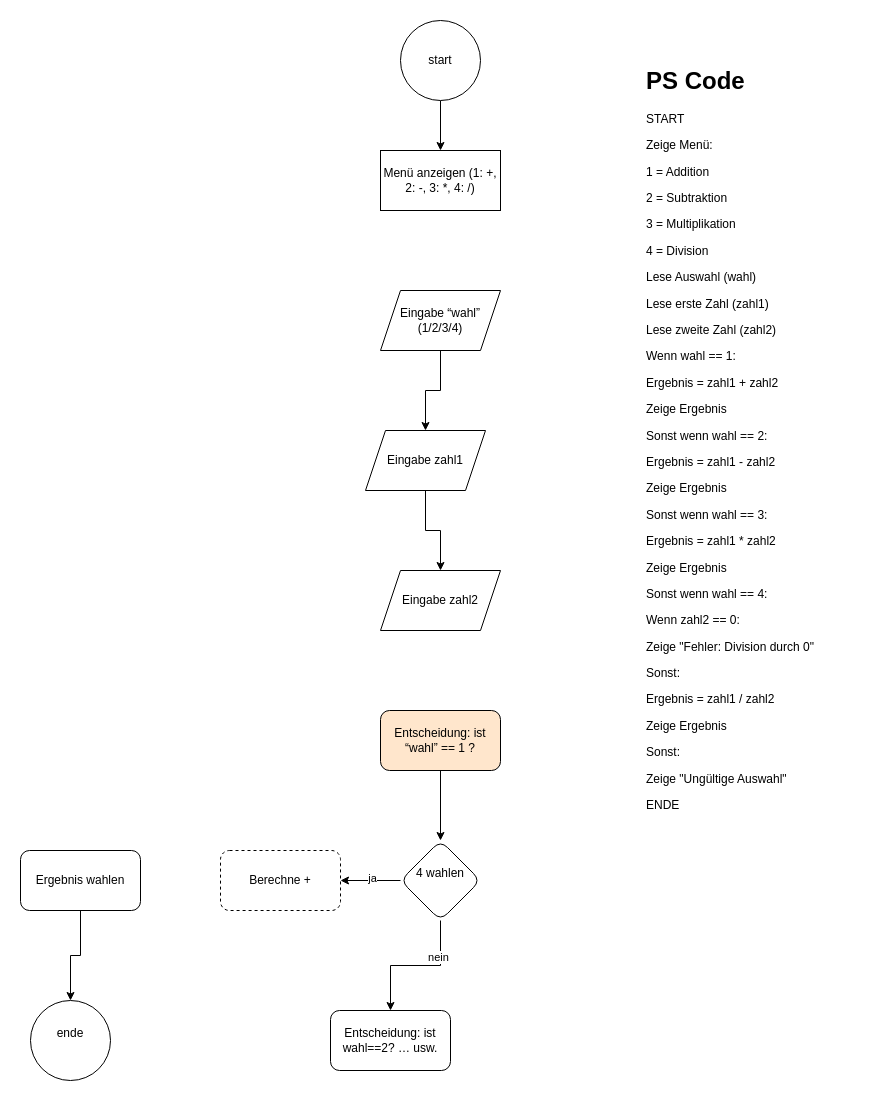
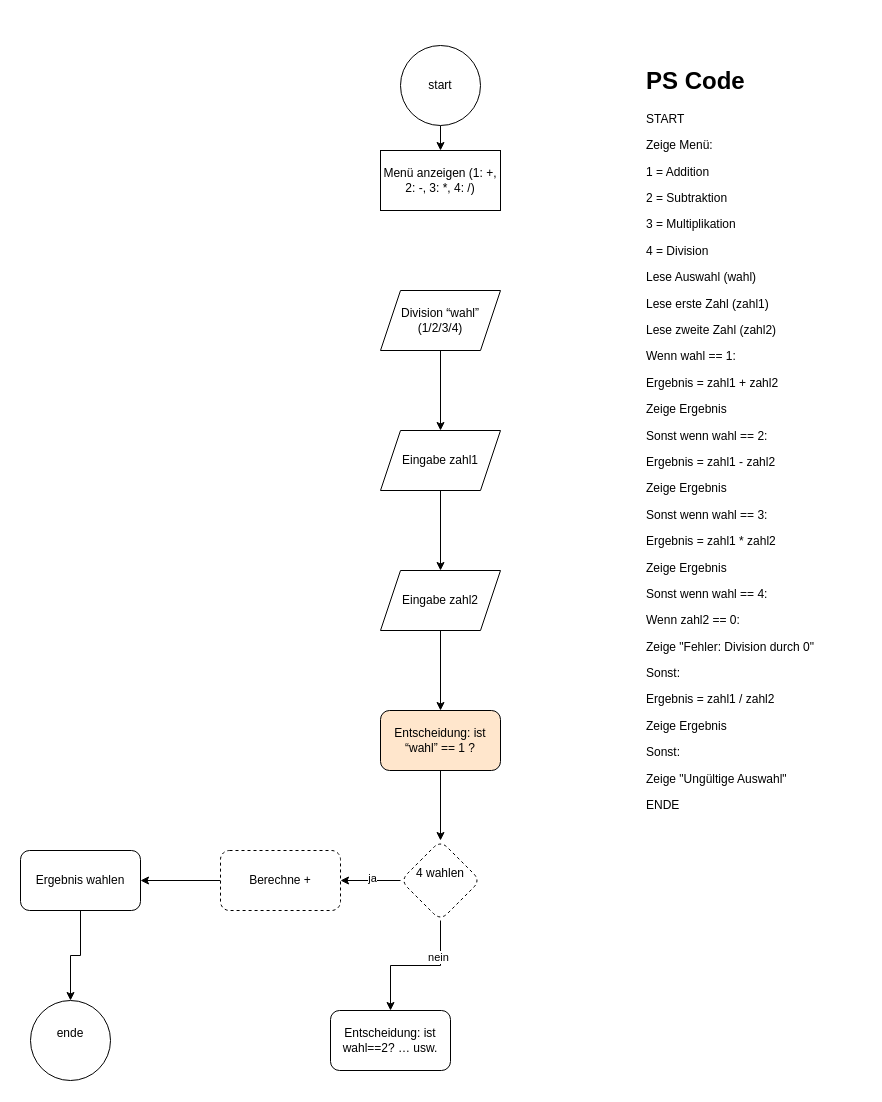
- <mxCell id="3" value="start" style="ellipse;whiteSpace=wrap;html=1;aspect=fixed;" vertex="1" parent="1"><mxGeometry x="400" y="20" width="80" height="80" as="geometry" /></mxCell>
+ <mxCell id="3" value="start" style="ellipse;whiteSpace=wrap;html=1;aspect=fixed;" vertex="1" parent="1"><mxGeometry x="400" y="45" width="80" height="80" as="geometry" /></mxCell>
- <mxCell id="6" value="Eingabe “wahl” (1/2/3/4)" style="shape=parallelogram;perimeter=parallelogramPerimeter;whiteSpace=wrap;html=1;fixedSize=1;" vertex="1" parent="1"><mxGeometry x="380" y="290" width="120" height="60" as="geometry" /></mxCell>
+ <mxCell id="6" value="Division “wahl” (1/2/3/4)" style="shape=parallelogram;perimeter=parallelogramPerimeter;whiteSpace=wrap;html=1;fixedSize=1;" vertex="1" parent="1"><mxGeometry x="380" y="290" width="120" height="60" as="geometry" /></mxCell>
- <mxCell id="8" value="Eingabe zahl1" style="shape=parallelogram;perimeter=parallelogramPerimeter;whiteSpace=wrap;html=1;fixedSize=1;" vertex="1" parent="1"><mxGeometry x="365" y="430" width="120" height="60" as="geometry" /></mxCell>
+ <mxCell id="8" value="Eingabe zahl1" style="shape=parallelogram;perimeter=parallelogramPerimeter;whiteSpace=wrap;html=1;fixedSize=1;" vertex="1" parent="1"><mxGeometry x="380" y="430" width="120" height="60" as="geometry" /></mxCell>
+ <mxCell id="9" value="" style="edgeStyle=orthogonalEdgeStyle;rounded=0;orthogonalLoop=1;jettySize=auto;html=1;" edge="1" parent="1" source="10" target="12"><mxGeometry relative="1" as="geometry" /></mxCell>
+ <mxCell id="18" value="" style="edgeStyle=orthogonalEdgeStyle;rounded=0;orthogonalLoop=1;jettySize=auto;html=1;" edge="1" parent="1" source="19" target="21"><mxGeometry relative="1" as="geometry" /></mxCell>
- <mxCell id="17" value="4 wahlen&lt;div&gt;&lt;br&gt;&lt;/div&gt;" style="rhombus;whiteSpace=wrap;html=1;rounded=1;" vertex="1" parent="1"><mxGeometry x="400" y="840" width="80" height="80" as="geometry" /></mxCell>
+ <mxCell id="17" value="4 wahlen&lt;div&gt;&lt;br&gt;&lt;/div&gt;" style="rhombus;whiteSpace=wrap;html=1;rounded=1;dashed=1;" vertex="1" parent="1"><mxGeometry x="400" y="840" width="80" height="80" as="geometry" /></mxCell>
